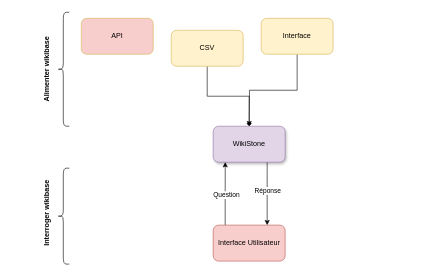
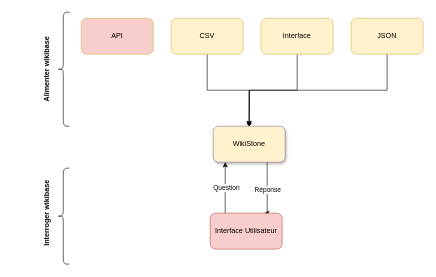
+ <mxCell id="8" value="JSON" style="rounded=1;whiteSpace=wrap;html=1;fillColor=#fff2cc;strokeColor=#d6b656;" parent="1" vertex="1"><mxGeometry x="585" y="30" width="120" height="60" as="geometry" /></mxCell>
- <mxCell id="4" value="CSV" style="rounded=1;whiteSpace=wrap;html=1;fillColor=#fff2cc;strokeColor=#d6b656;" parent="1" vertex="1"><mxGeometry x="285" y="50" width="120" height="60" as="geometry" /></mxCell>
+ <mxCell id="4" value="CSV" style="rounded=1;whiteSpace=wrap;html=1;fillColor=#fff2cc;strokeColor=#d6b656;" parent="1" vertex="1"><mxGeometry x="285" y="30" width="120" height="60" as="geometry" /></mxCell>
+ <mxCell id="7" style="edgeStyle=orthogonalEdgeStyle;rounded=0;orthogonalLoop=1;jettySize=auto;html=1;exitX=0.5;exitY=1;exitDx=0;exitDy=0;entryX=0.5;entryY=0;entryDx=0;entryDy=0;" parent="1" source="8" target="11" edge="1"><mxGeometry relative="1" as="geometry" /></mxCell>
- <mxCell id="11" value="WikiStone" style="rounded=1;whiteSpace=wrap;html=1;fillColor=#e1d5e7;strokeColor=#9673a6;shadow=1;glass=0;" parent="1" vertex="1"><mxGeometry x="355" y="210" width="120" height="60" as="geometry" /></mxCell>
+ <mxCell id="11" value="WikiStone" style="rounded=1;whiteSpace=wrap;html=1;fillColor=#fff2cc;strokeColor=#9673a6;shadow=1;glass=0;" parent="1" vertex="1"><mxGeometry x="355" y="210" width="120" height="60" as="geometry" /></mxCell>
- <mxCell id="14" value="Interface Utilisateur" style="rounded=1;whiteSpace=wrap;html=1;fillColor=#f8cecc;strokeColor=#b85450;" parent="1" vertex="1"><mxGeometry x="355" y="375" width="120" height="60" as="geometry" /></mxCell>
+ <mxCell id="14" value="Interface Utilisateur" style="rounded=1;whiteSpace=wrap;html=1;fillColor=#f8cecc;strokeColor=#b85450;" parent="1" vertex="1"><mxGeometry x="350" y="355" width="120" height="60" as="geometry" /></mxCell>
